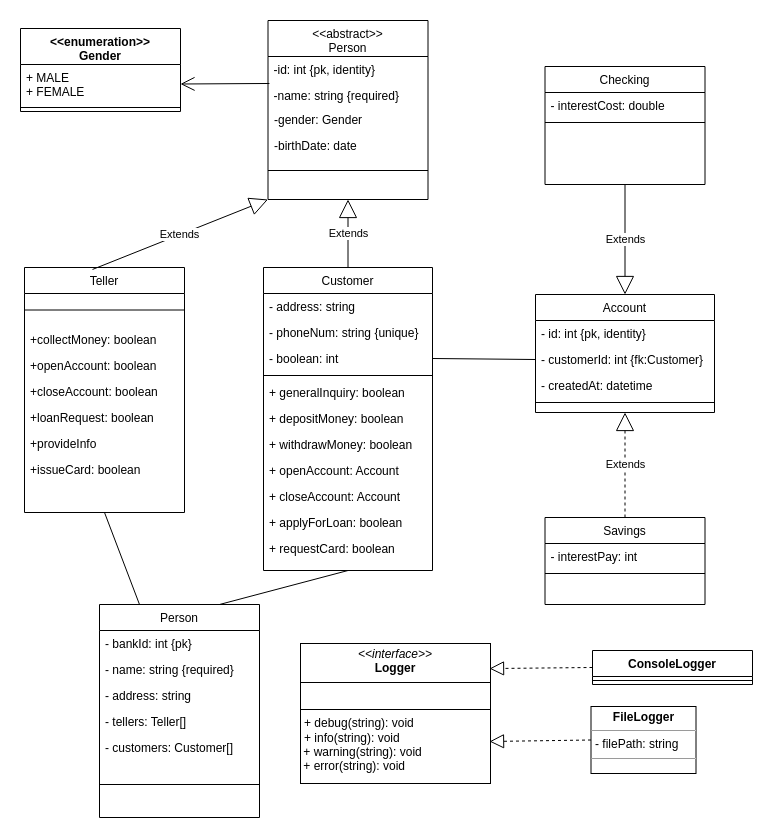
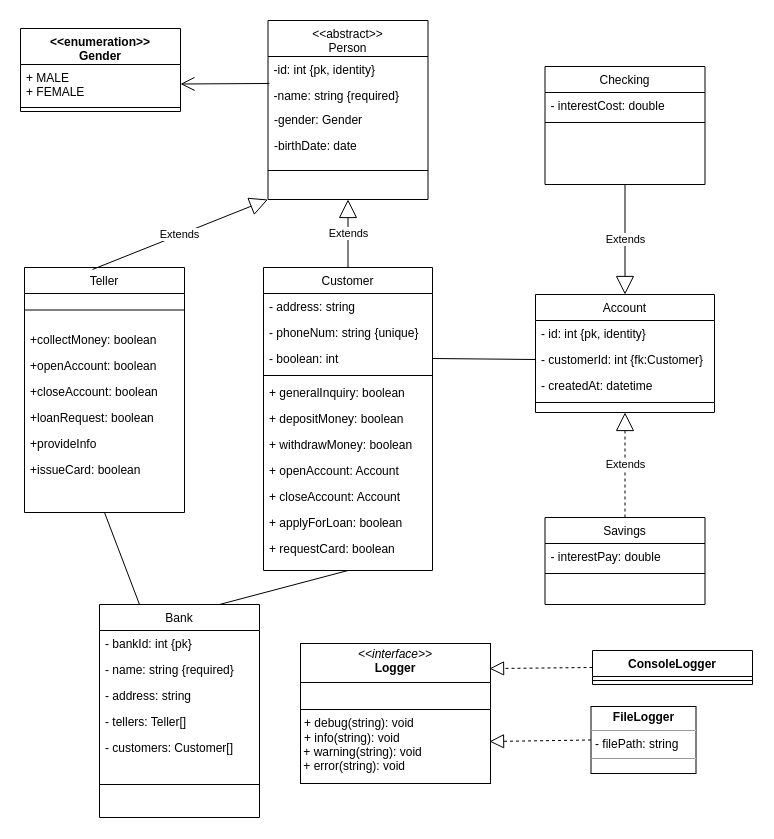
- <mxCell id="39" value="- interestPay: int" style="text;align=left;verticalAlign=top;spacingLeft=4;spacingRight=4;overflow=hidden;rotatable=0;points=[[0,0.5],[1,0.5]];portConstraint=eastwest;" parent="38" vertex="1"><mxGeometry y="26" width="160" height="26" as="geometry" /></mxCell>
+ <mxCell id="39" value="- interestPay: double" style="text;align=left;verticalAlign=top;spacingLeft=4;spacingRight=4;overflow=hidden;rotatable=0;points=[[0,0.5],[1,0.5]];portConstraint=eastwest;" parent="38" vertex="1"><mxGeometry y="26" width="160" height="26" as="geometry" /></mxCell>
- <mxCell id="44" value="Person" style="swimlane;fontStyle=0;align=center;verticalAlign=top;childLayout=stackLayout;horizontal=1;startSize=26;horizontalStack=0;resizeParent=1;resizeLast=0;collapsible=1;marginBottom=0;rounded=0;shadow=0;strokeWidth=1;" parent="1" vertex="1"><mxGeometry x="99" y="604" width="160" height="213" as="geometry"><mxRectangle x="550" y="140" width="160" height="26" as="alternateBounds" /></mxGeometry></mxCell>
+ <mxCell id="44" value="Bank" style="swimlane;fontStyle=0;align=center;verticalAlign=top;childLayout=stackLayout;horizontal=1;startSize=26;horizontalStack=0;resizeParent=1;resizeLast=0;collapsible=1;marginBottom=0;rounded=0;shadow=0;strokeWidth=1;" parent="1" vertex="1"><mxGeometry x="99" y="604" width="160" height="213" as="geometry"><mxRectangle x="550" y="140" width="160" height="26" as="alternateBounds" /></mxGeometry></mxCell>
